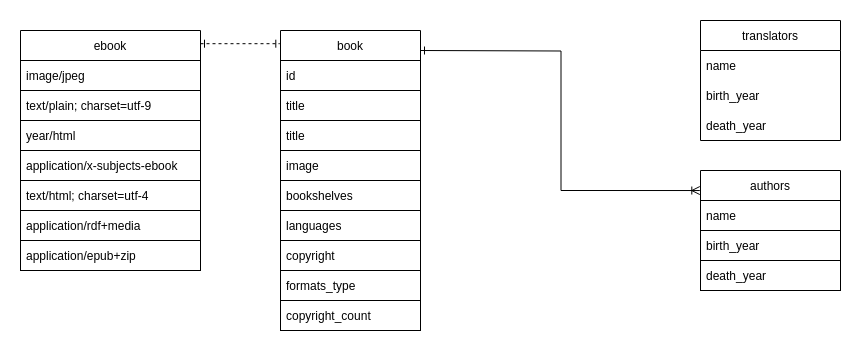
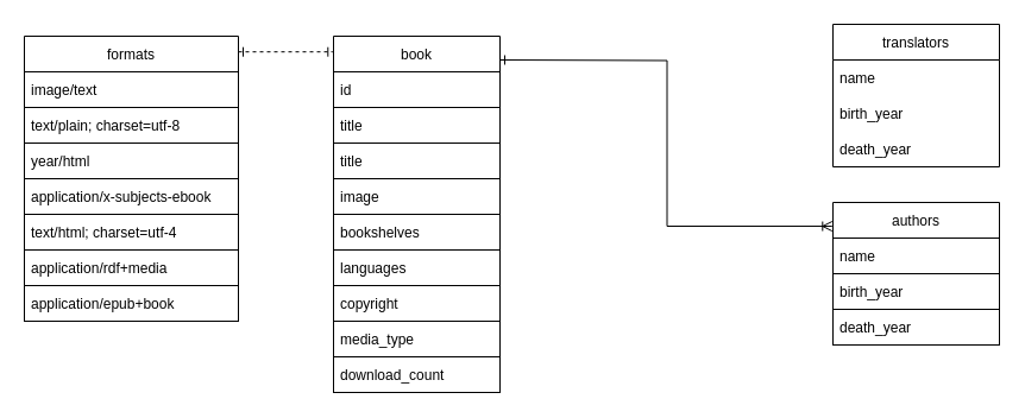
- <mxCell id="21" value="ebook" style="swimlane;fontStyle=0;childLayout=stackLayout;horizontal=1;startSize=30;horizontalStack=0;resizeParent=1;resizeParentMax=0;resizeLast=0;collapsible=1;marginBottom=0;strokeColor=default;" vertex="1" parent="1"><mxGeometry x="20" y="30" width="180" height="240" as="geometry" /></mxCell>
+ <mxCell id="21" value="formats" style="swimlane;fontStyle=0;childLayout=stackLayout;horizontal=1;startSize=30;horizontalStack=0;resizeParent=1;resizeParentMax=0;resizeLast=0;collapsible=1;marginBottom=0;strokeColor=default;" vertex="1" parent="1"><mxGeometry x="20" y="30" width="180" height="240" as="geometry" /></mxCell>
- <mxCell id="22" value="image/jpeg" style="text;strokeColor=default;fillColor=none;align=left;verticalAlign=middle;spacingLeft=4;spacingRight=4;overflow=hidden;points=[[0,0.5],[1,0.5]];portConstraint=eastwest;rotatable=0;" vertex="1" parent="21"><mxGeometry y="30" width="180" height="30" as="geometry" /></mxCell>
+ <mxCell id="22" value="image/text" style="text;strokeColor=default;fillColor=none;align=left;verticalAlign=middle;spacingLeft=4;spacingRight=4;overflow=hidden;points=[[0,0.5],[1,0.5]];portConstraint=eastwest;rotatable=0;" vertex="1" parent="21"><mxGeometry y="30" width="180" height="30" as="geometry" /></mxCell>
- <mxCell id="23" value="text/plain; charset=utf-9" style="text;strokeColor=default;fillColor=none;align=left;verticalAlign=middle;spacingLeft=4;spacingRight=4;overflow=hidden;points=[[0,0.5],[1,0.5]];portConstraint=eastwest;rotatable=0;" vertex="1" parent="21"><mxGeometry y="60" width="180" height="30" as="geometry" /></mxCell>
+ <mxCell id="23" value="text/plain; charset=utf-8" style="text;strokeColor=default;fillColor=none;align=left;verticalAlign=middle;spacingLeft=4;spacingRight=4;overflow=hidden;points=[[0,0.5],[1,0.5]];portConstraint=eastwest;rotatable=0;" vertex="1" parent="21"><mxGeometry y="60" width="180" height="30" as="geometry" /></mxCell>
- <mxCell id="28" value="application/epub+zip" style="text;strokeColor=default;fillColor=none;align=left;verticalAlign=middle;spacingLeft=4;spacingRight=4;overflow=hidden;points=[[0,0.5],[1,0.5]];portConstraint=eastwest;rotatable=0;" vertex="1" parent="21"><mxGeometry y="210" width="180" height="30" as="geometry" /></mxCell>
+ <mxCell id="28" value="application/epub+book" style="text;strokeColor=default;fillColor=none;align=left;verticalAlign=middle;spacingLeft=4;spacingRight=4;overflow=hidden;points=[[0,0.5],[1,0.5]];portConstraint=eastwest;rotatable=0;" vertex="1" parent="21"><mxGeometry y="210" width="180" height="30" as="geometry" /></mxCell>
- <mxCell id="10" value="formats_type" style="text;strokeColor=default;fillColor=none;align=left;verticalAlign=middle;spacingLeft=4;spacingRight=4;overflow=hidden;points=[[0,0.5],[1,0.5]];portConstraint=eastwest;rotatable=0;" vertex="1" parent="2"><mxGeometry y="240" width="140" height="30" as="geometry" /></mxCell>
+ <mxCell id="10" value="media_type" style="text;strokeColor=default;fillColor=none;align=left;verticalAlign=middle;spacingLeft=4;spacingRight=4;overflow=hidden;points=[[0,0.5],[1,0.5]];portConstraint=eastwest;rotatable=0;" vertex="1" parent="2"><mxGeometry y="240" width="140" height="30" as="geometry" /></mxCell>
- <mxCell id="11" value="copyright_count" style="text;strokeColor=default;fillColor=none;align=left;verticalAlign=middle;spacingLeft=4;spacingRight=4;overflow=hidden;points=[[0,0.5],[1,0.5]];portConstraint=eastwest;rotatable=0;" vertex="1" parent="2"><mxGeometry y="270" width="140" height="30" as="geometry" /></mxCell>
+ <mxCell id="11" value="download_count" style="text;strokeColor=default;fillColor=none;align=left;verticalAlign=middle;spacingLeft=4;spacingRight=4;overflow=hidden;points=[[0,0.5],[1,0.5]];portConstraint=eastwest;rotatable=0;" vertex="1" parent="2"><mxGeometry y="270" width="140" height="30" as="geometry" /></mxCell>
